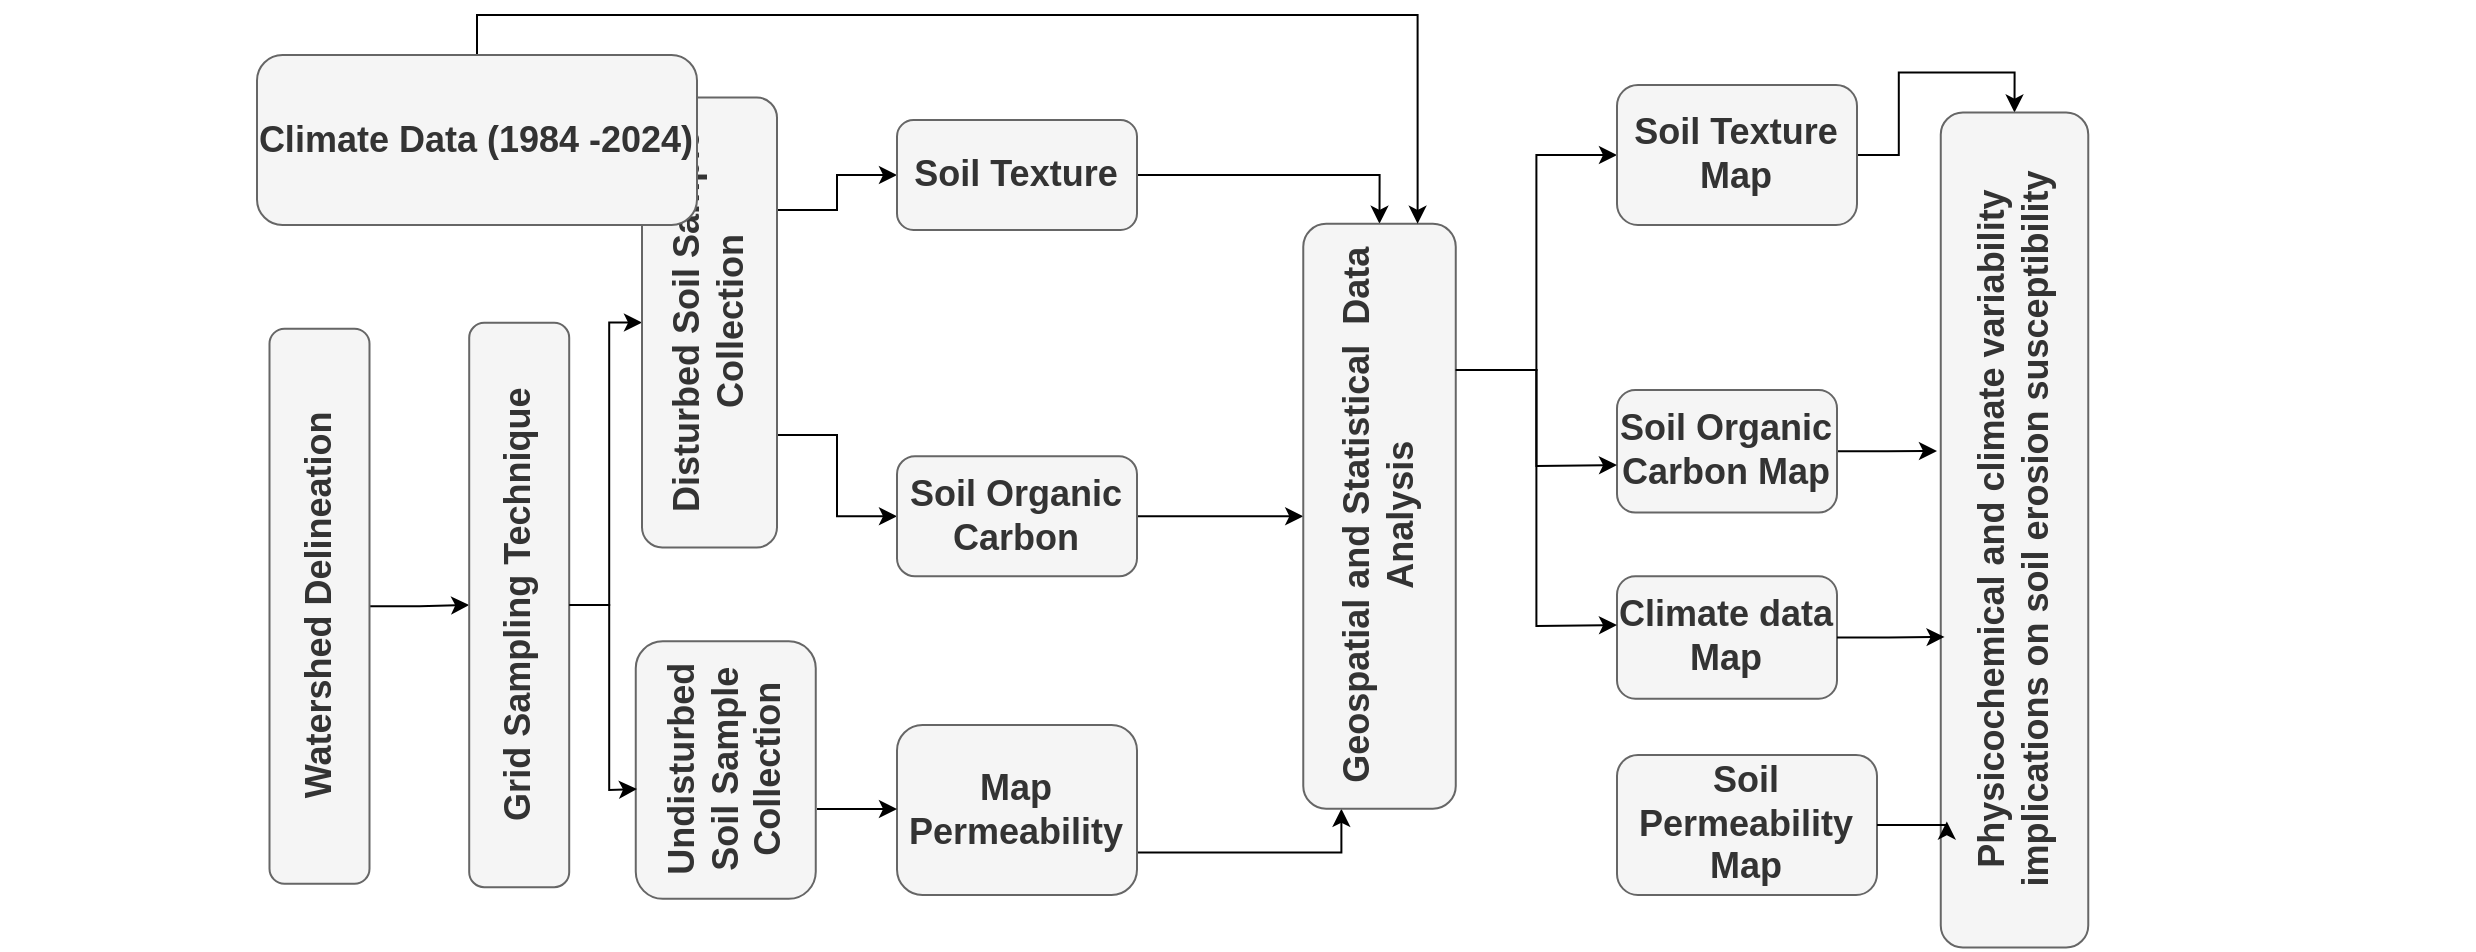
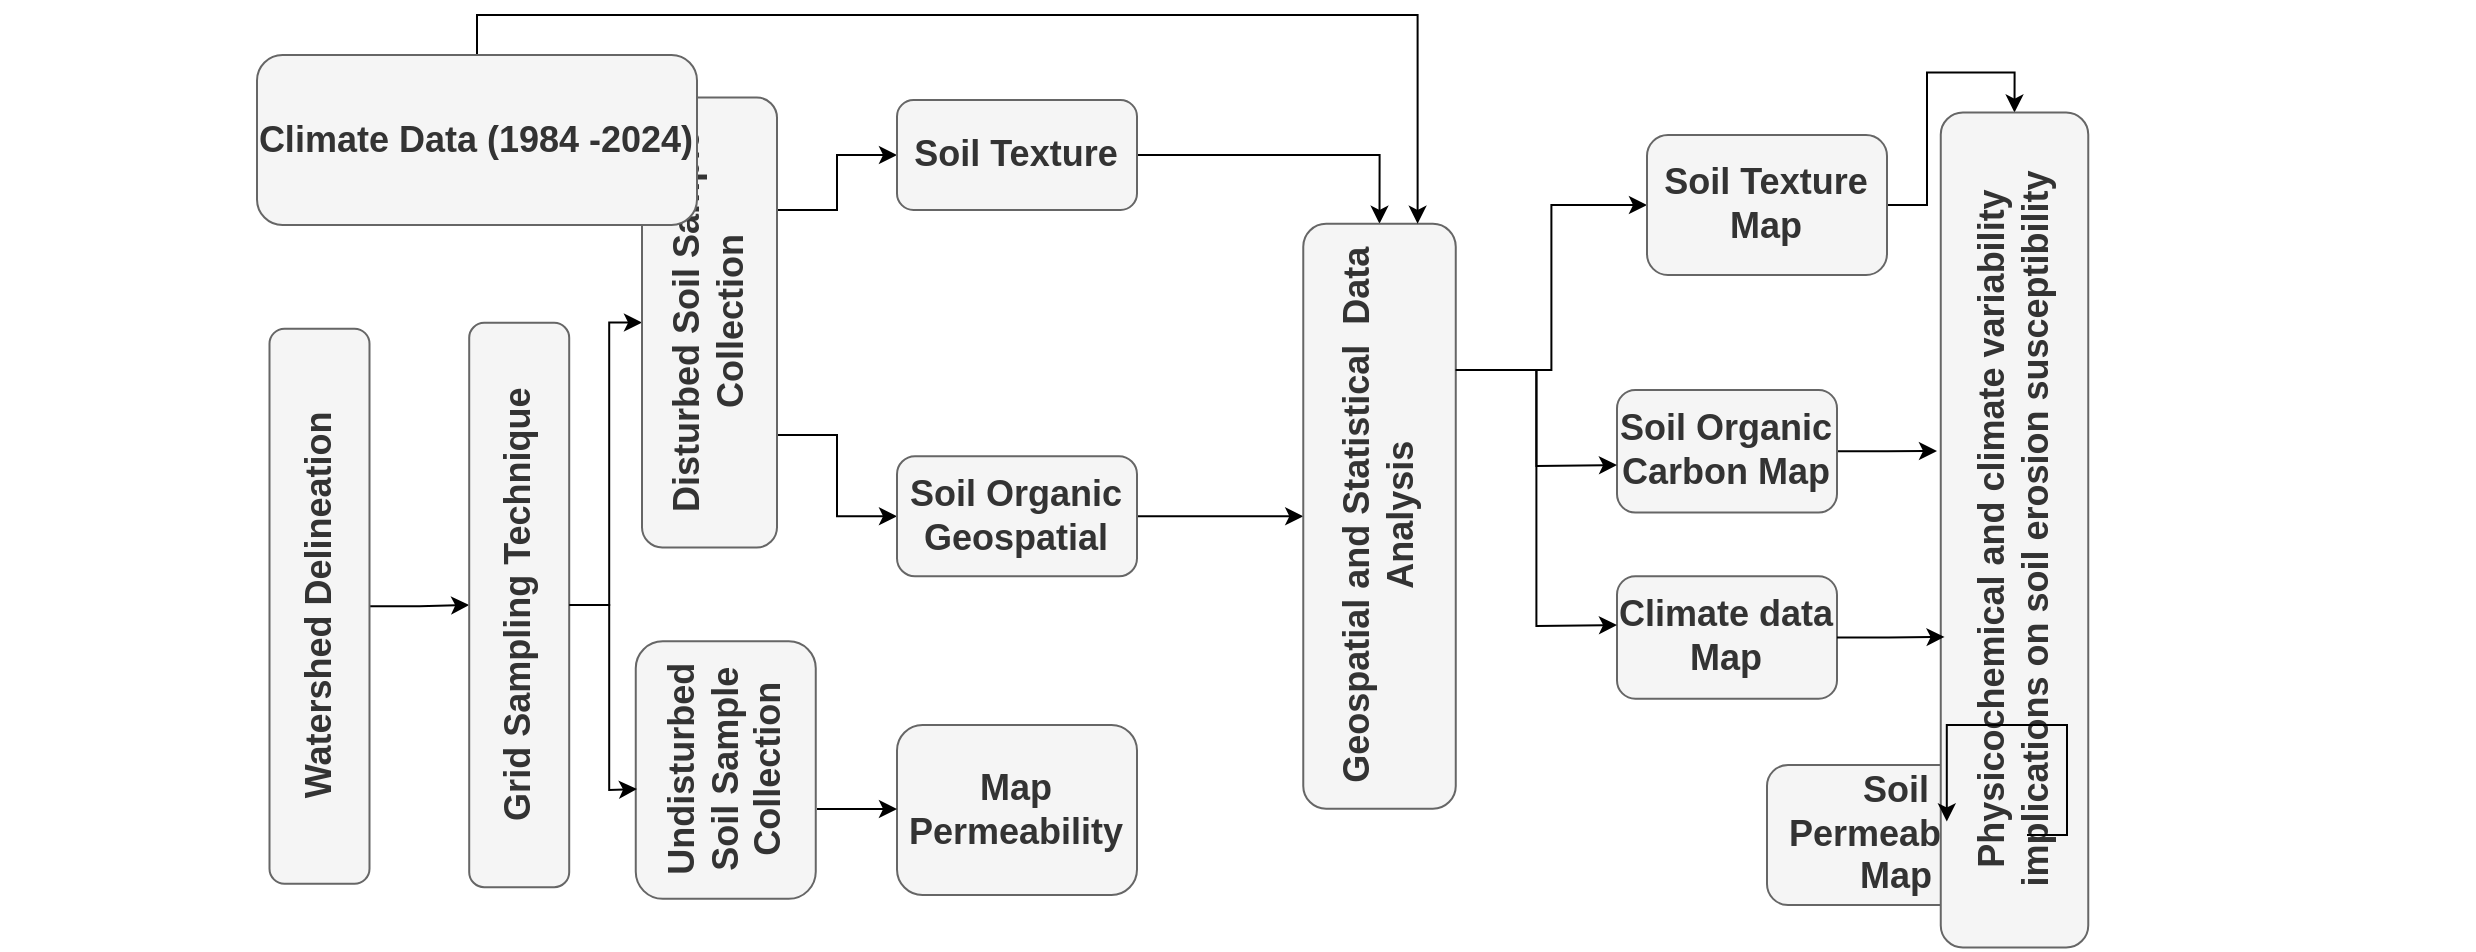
- <mxCell id="19" value="&lt;span style=&quot;font-size: 18px;&quot;&gt;&lt;b&gt;Soil Texture Map&lt;/b&gt;&lt;/span&gt;" style="rounded=1;whiteSpace=wrap;html=1;fillColor=#f5f5f5;fontColor=#333333;strokeColor=#666666;" vertex="1" parent="1"><mxGeometry x="808" y="35" width="120" height="70" as="geometry" /></mxCell>
+ <mxCell id="19" value="&lt;span style=&quot;font-size: 18px;&quot;&gt;&lt;b&gt;Soil Texture Map&lt;/b&gt;&lt;/span&gt;" style="rounded=1;whiteSpace=wrap;html=1;fillColor=#f5f5f5;fontColor=#333333;strokeColor=#666666;" vertex="1" parent="1"><mxGeometry x="823" y="60" width="120" height="70" as="geometry" /></mxCell>
- <mxCell id="11" value="&lt;span style=&quot;font-size: 18px;&quot;&gt;&lt;b&gt;Soil Texture&lt;/b&gt;&lt;/span&gt;" style="rounded=1;whiteSpace=wrap;html=1;fillColor=#f5f5f5;fontColor=#333333;strokeColor=#666666;" vertex="1" parent="1"><mxGeometry x="448" y="52.5" width="120" height="55" as="geometry" /></mxCell>
+ <mxCell id="11" value="&lt;span style=&quot;font-size: 18px;&quot;&gt;&lt;b&gt;Soil Texture&lt;/b&gt;&lt;/span&gt;" style="rounded=1;whiteSpace=wrap;html=1;fillColor=#f5f5f5;fontColor=#333333;strokeColor=#666666;" vertex="1" parent="1"><mxGeometry x="448" y="42.5" width="120" height="55" as="geometry" /></mxCell>
- <mxCell id="13" value="&lt;span style=&quot;font-size: 18px;&quot;&gt;&lt;b&gt;Soil Organic Carbon&lt;/b&gt;&lt;/span&gt;" style="rounded=1;whiteSpace=wrap;html=1;fillColor=#f5f5f5;fontColor=#333333;strokeColor=#666666;" vertex="1" parent="1"><mxGeometry x="448" y="220.63" width="120" height="60" as="geometry" /></mxCell>
+ <mxCell id="13" value="&lt;span style=&quot;font-size: 18px;&quot;&gt;&lt;b&gt;Soil Organic Geospatial&lt;/b&gt;&lt;/span&gt;" style="rounded=1;whiteSpace=wrap;html=1;fillColor=#f5f5f5;fontColor=#333333;strokeColor=#666666;" vertex="1" parent="1"><mxGeometry x="448" y="220.63" width="120" height="60" as="geometry" /></mxCell>
- <mxCell id="22" value="&lt;span style=&quot;font-size: 18px;&quot;&gt;&lt;b&gt;Soil Permeability Map&lt;/b&gt;&lt;/span&gt;" style="rounded=1;whiteSpace=wrap;html=1;fillColor=#f5f5f5;fontColor=#333333;strokeColor=#666666;" vertex="1" parent="1"><mxGeometry x="808" y="370" width="130" height="70" as="geometry" /></mxCell>
+ <mxCell id="22" value="&lt;span style=&quot;font-size: 18px;&quot;&gt;&lt;b&gt;Soil Permeability Map&lt;/b&gt;&lt;/span&gt;" style="rounded=1;whiteSpace=wrap;html=1;fillColor=#f5f5f5;fontColor=#333333;strokeColor=#666666;" vertex="1" parent="1"><mxGeometry x="883" y="375" width="130" height="70" as="geometry" /></mxCell>
- <mxCell id="14" style="edgeStyle=orthogonalEdgeStyle;rounded=0;orthogonalLoop=1;jettySize=auto;html=1;exitX=1;exitY=0.75;exitDx=0;exitDy=0;entryX=0;entryY=0.25;entryDx=0;entryDy=0;" edge="1" parent="1" source="15" target="17"><mxGeometry relative="1" as="geometry" /></mxCell>
